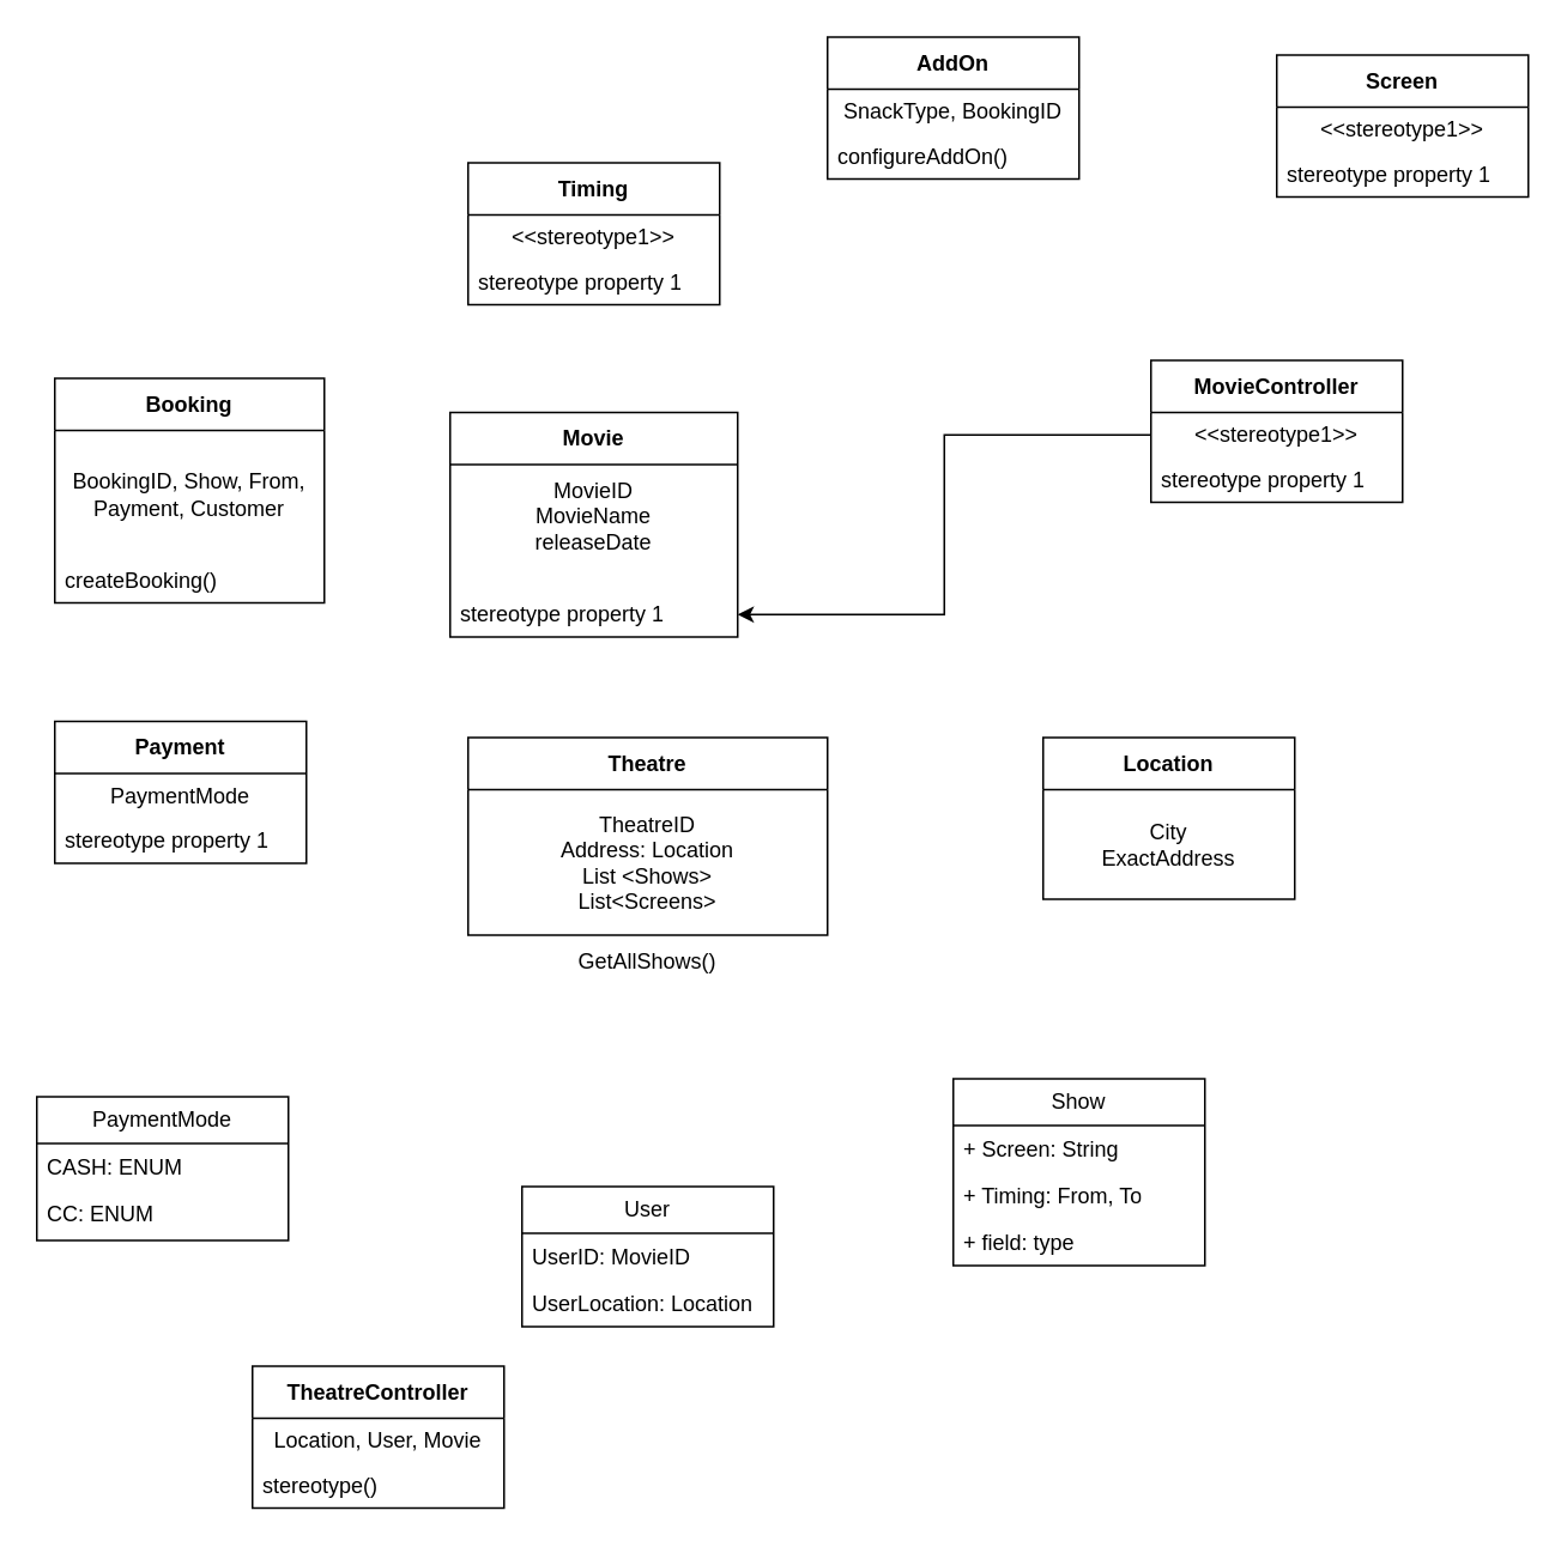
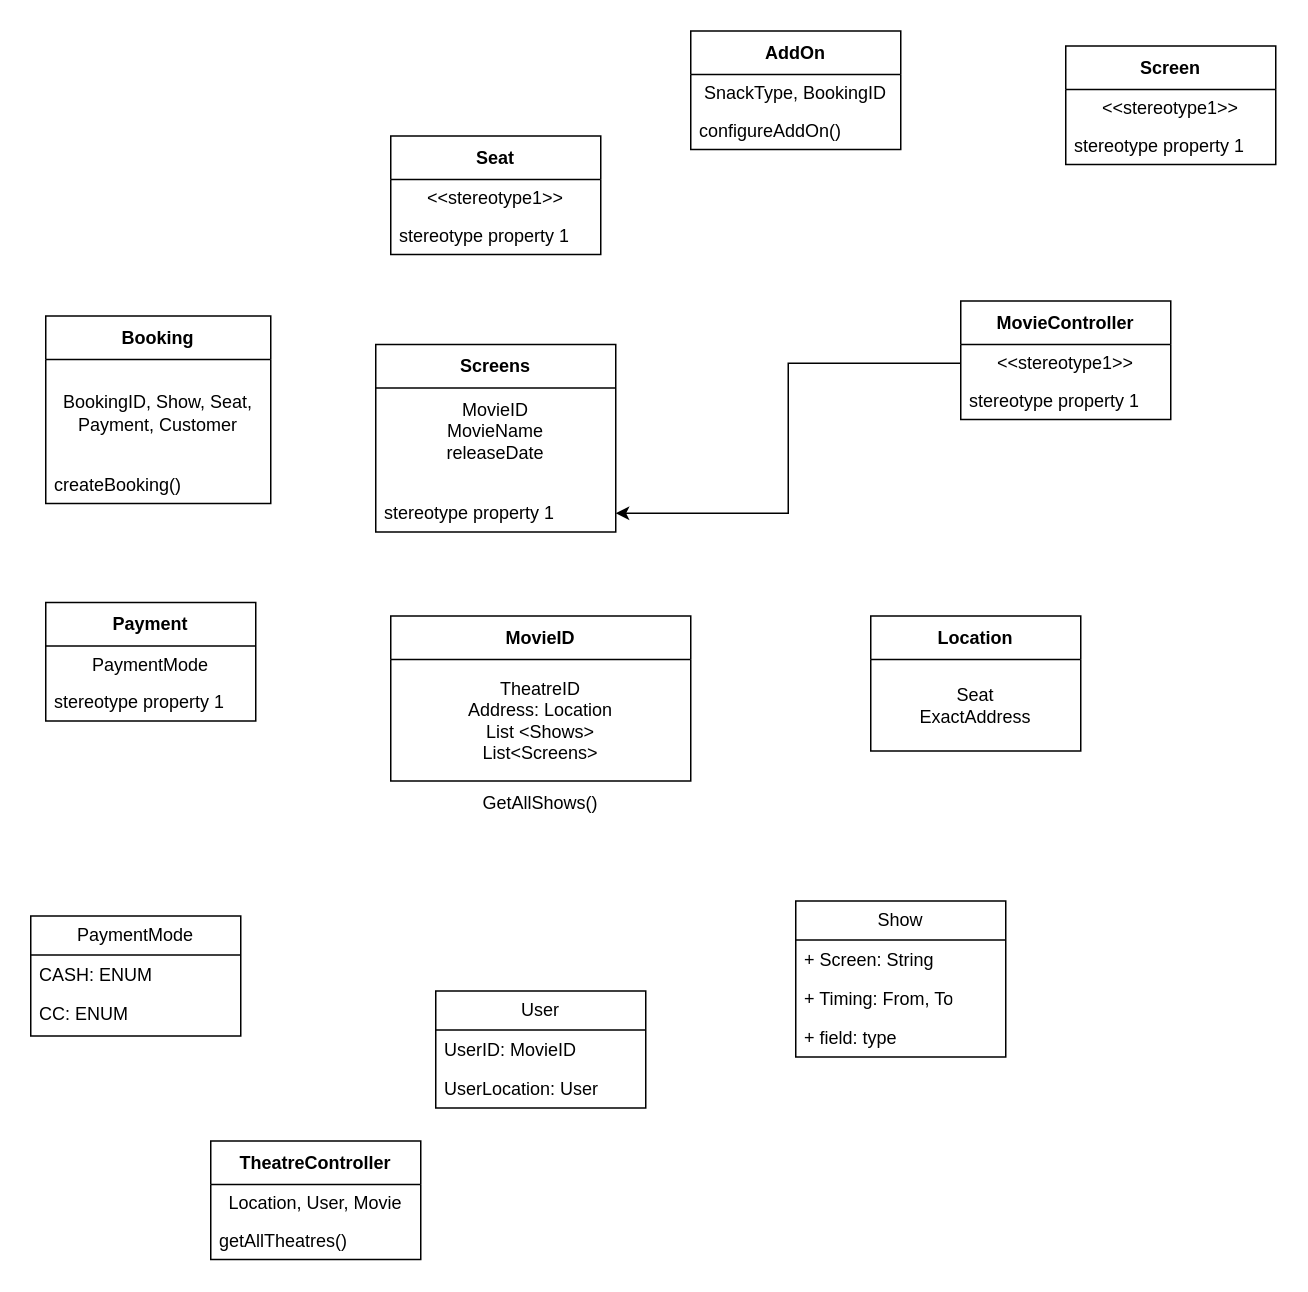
- <mxCell id="11" value="Timing" style="swimlane;fontStyle=1;align=center;verticalAlign=middle;childLayout=stackLayout;horizontal=1;startSize=29;horizontalStack=0;resizeParent=1;resizeParentMax=0;resizeLast=0;collapsible=0;marginBottom=0;html=1;whiteSpace=wrap;" vertex="1" parent="1"><mxGeometry x="260" y="90" width="140" height="79" as="geometry" /></mxCell>
+ <mxCell id="11" value="Seat" style="swimlane;fontStyle=1;align=center;verticalAlign=middle;childLayout=stackLayout;horizontal=1;startSize=29;horizontalStack=0;resizeParent=1;resizeParentMax=0;resizeLast=0;collapsible=0;marginBottom=0;html=1;whiteSpace=wrap;" vertex="1" parent="1"><mxGeometry x="260" y="90" width="140" height="79" as="geometry" /></mxCell>
- <mxCell id="2" value="Movie" style="swimlane;fontStyle=1;align=center;verticalAlign=middle;childLayout=stackLayout;horizontal=1;startSize=29;horizontalStack=0;resizeParent=1;resizeParentMax=0;resizeLast=0;collapsible=0;marginBottom=0;html=1;whiteSpace=wrap;" vertex="1" parent="1"><mxGeometry x="250" y="229" width="160" height="125" as="geometry" /></mxCell>
+ <mxCell id="2" value="Screens" style="swimlane;fontStyle=1;align=center;verticalAlign=middle;childLayout=stackLayout;horizontal=1;startSize=29;horizontalStack=0;resizeParent=1;resizeParentMax=0;resizeLast=0;collapsible=0;marginBottom=0;html=1;whiteSpace=wrap;" vertex="1" parent="1"><mxGeometry x="250" y="229" width="160" height="125" as="geometry" /></mxCell>
- <mxCell id="23" value="BookingID, Show, From, Payment, Customer" style="text;html=1;strokeColor=none;fillColor=none;align=center;verticalAlign=middle;spacingLeft=4;spacingRight=4;overflow=hidden;rotatable=0;points=[[0,0.5],[1,0.5]];portConstraint=eastwest;whiteSpace=wrap;" vertex="1" parent="22"><mxGeometry y="29" width="150" height="71" as="geometry" /></mxCell>
+ <mxCell id="23" value="BookingID, Show, Seat, Payment, Customer" style="text;html=1;strokeColor=none;fillColor=none;align=center;verticalAlign=middle;spacingLeft=4;spacingRight=4;overflow=hidden;rotatable=0;points=[[0,0.5],[1,0.5]];portConstraint=eastwest;whiteSpace=wrap;" vertex="1" parent="22"><mxGeometry y="29" width="150" height="71" as="geometry" /></mxCell>
- <mxCell id="9" value="Theatre" style="swimlane;fontStyle=1;align=center;verticalAlign=middle;childLayout=stackLayout;horizontal=1;startSize=29;horizontalStack=0;resizeParent=1;resizeParentMax=0;resizeLast=0;collapsible=0;marginBottom=0;html=1;whiteSpace=wrap;" vertex="1" parent="1"><mxGeometry x="260" y="410" width="200" height="110" as="geometry" /></mxCell>
+ <mxCell id="9" value="MovieID" style="swimlane;fontStyle=1;align=center;verticalAlign=middle;childLayout=stackLayout;horizontal=1;startSize=29;horizontalStack=0;resizeParent=1;resizeParentMax=0;resizeLast=0;collapsible=0;marginBottom=0;html=1;whiteSpace=wrap;" vertex="1" parent="1"><mxGeometry x="260" y="410" width="200" height="110" as="geometry" /></mxCell>
- <mxCell id="18" value="City&lt;br&gt;ExactAddress" style="text;html=1;strokeColor=none;fillColor=none;align=center;verticalAlign=middle;spacingLeft=4;spacingRight=4;overflow=hidden;rotatable=0;points=[[0,0.5],[1,0.5]];portConstraint=eastwest;whiteSpace=wrap;" vertex="1" parent="17"><mxGeometry y="29" width="140" height="61" as="geometry" /></mxCell>
+ <mxCell id="18" value="Seat&lt;br&gt;ExactAddress" style="text;html=1;strokeColor=none;fillColor=none;align=center;verticalAlign=middle;spacingLeft=4;spacingRight=4;overflow=hidden;rotatable=0;points=[[0,0.5],[1,0.5]];portConstraint=eastwest;whiteSpace=wrap;" vertex="1" parent="17"><mxGeometry y="29" width="140" height="61" as="geometry" /></mxCell>
- <mxCell id="33" value="UserLocation: Location" style="text;strokeColor=none;fillColor=none;align=left;verticalAlign=top;spacingLeft=4;spacingRight=4;overflow=hidden;rotatable=0;points=[[0,0.5],[1,0.5]];portConstraint=eastwest;whiteSpace=wrap;html=1;" vertex="1" parent="31"><mxGeometry y="52" width="140" height="26" as="geometry" /></mxCell>
+ <mxCell id="33" value="UserLocation: User" style="text;strokeColor=none;fillColor=none;align=left;verticalAlign=top;spacingLeft=4;spacingRight=4;overflow=hidden;rotatable=0;points=[[0,0.5],[1,0.5]];portConstraint=eastwest;whiteSpace=wrap;html=1;" vertex="1" parent="31"><mxGeometry y="52" width="140" height="26" as="geometry" /></mxCell>
- <mxCell id="40" value="stereotype()" style="text;html=1;strokeColor=none;fillColor=none;align=left;verticalAlign=middle;spacingLeft=4;spacingRight=4;overflow=hidden;rotatable=0;points=[[0,0.5],[1,0.5]];portConstraint=eastwest;whiteSpace=wrap;" vertex="1" parent="38"><mxGeometry y="54" width="140" height="25" as="geometry" /></mxCell>
+ <mxCell id="40" value="getAllTheatres()" style="text;html=1;strokeColor=none;fillColor=none;align=left;verticalAlign=middle;spacingLeft=4;spacingRight=4;overflow=hidden;rotatable=0;points=[[0,0.5],[1,0.5]];portConstraint=eastwest;whiteSpace=wrap;" vertex="1" parent="38"><mxGeometry y="54" width="140" height="25" as="geometry" /></mxCell>
